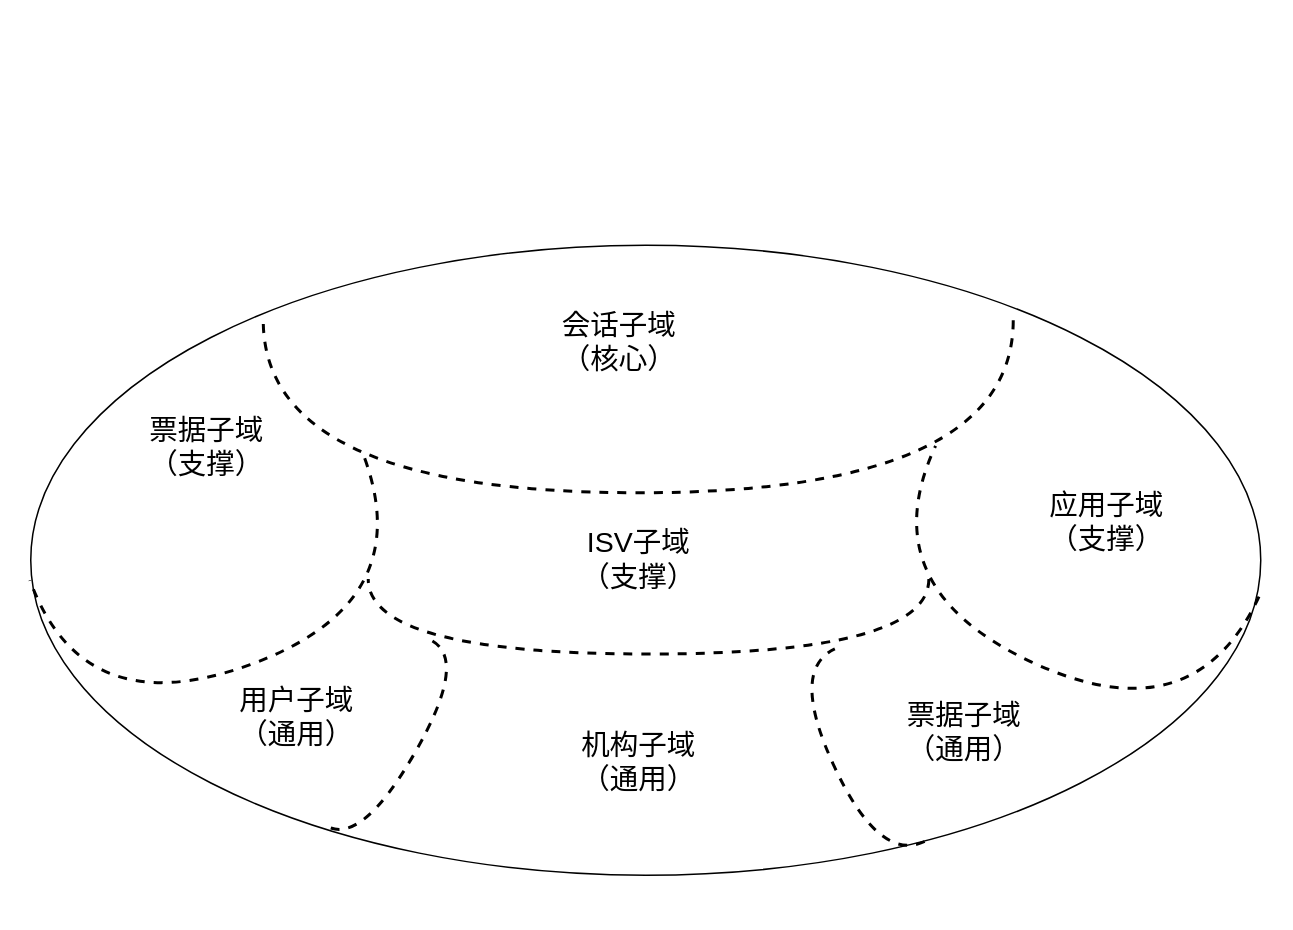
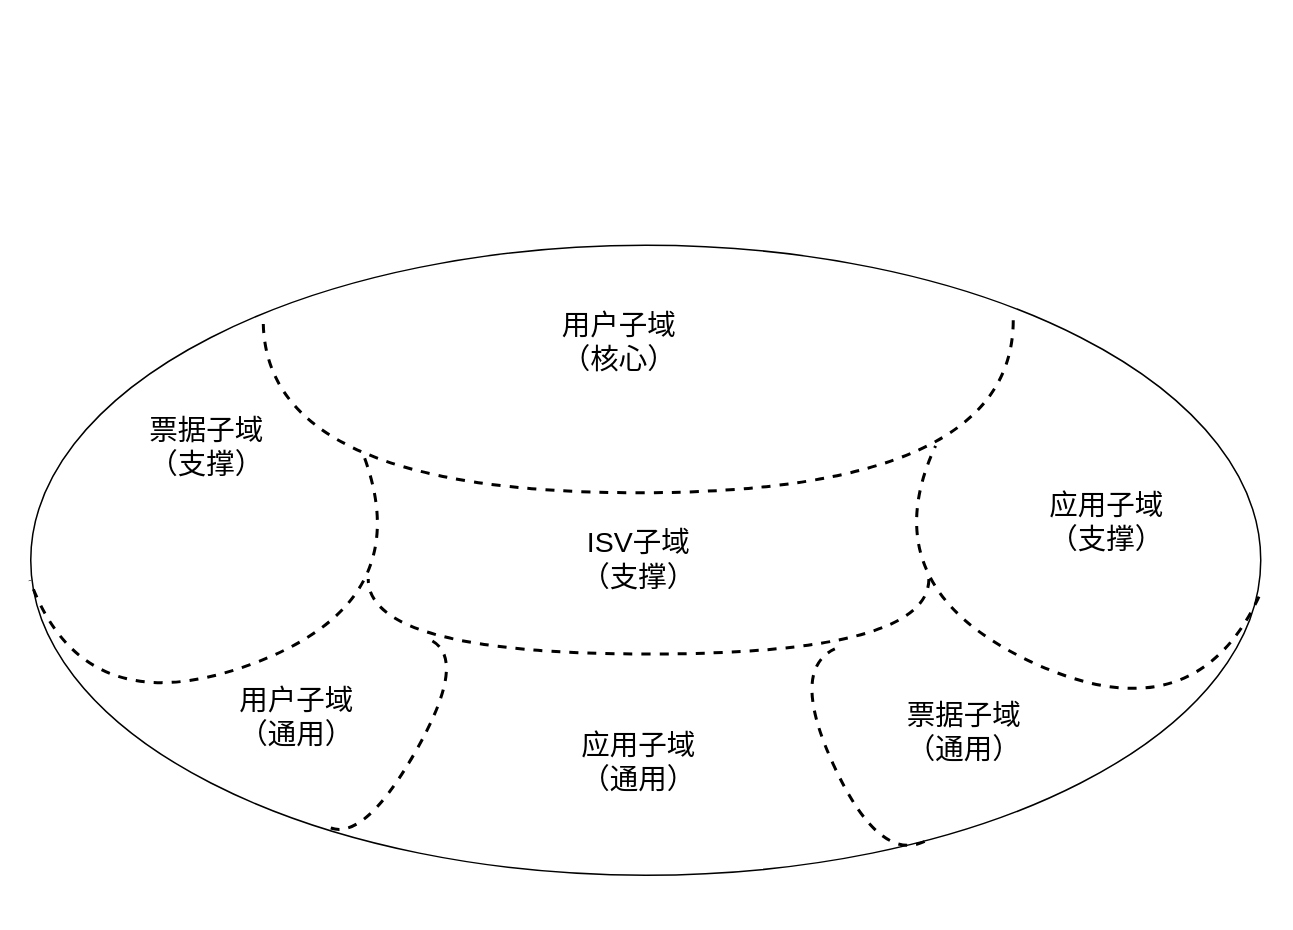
- <mxCell id="4" value="会话子域&lt;br&gt;（核心）" style="text;html=1;strokeColor=none;fillColor=none;align=center;verticalAlign=middle;whiteSpace=wrap;rounded=0;fontSize=19;" vertex="1" parent="1"><mxGeometry x="365" y="213" width="95" height="30" as="geometry" /></mxCell>
+ <mxCell id="4" value="用户子域&lt;br&gt;（核心）" style="text;html=1;strokeColor=none;fillColor=none;align=center;verticalAlign=middle;whiteSpace=wrap;rounded=0;fontSize=19;" vertex="1" parent="1"><mxGeometry x="365" y="213" width="95" height="30" as="geometry" /></mxCell>
- <mxCell id="14" value="机构子域&lt;br&gt;（通用）" style="text;html=1;strokeColor=none;fillColor=none;align=center;verticalAlign=middle;whiteSpace=wrap;rounded=0;fontSize=19;" vertex="1" parent="1"><mxGeometry x="377.5" y="493" width="95" height="30" as="geometry" /></mxCell>
+ <mxCell id="14" value="应用子域&lt;br&gt;（通用）" style="text;html=1;strokeColor=none;fillColor=none;align=center;verticalAlign=middle;whiteSpace=wrap;rounded=0;fontSize=19;" vertex="1" parent="1"><mxGeometry x="377.5" y="493" width="95" height="30" as="geometry" /></mxCell>
